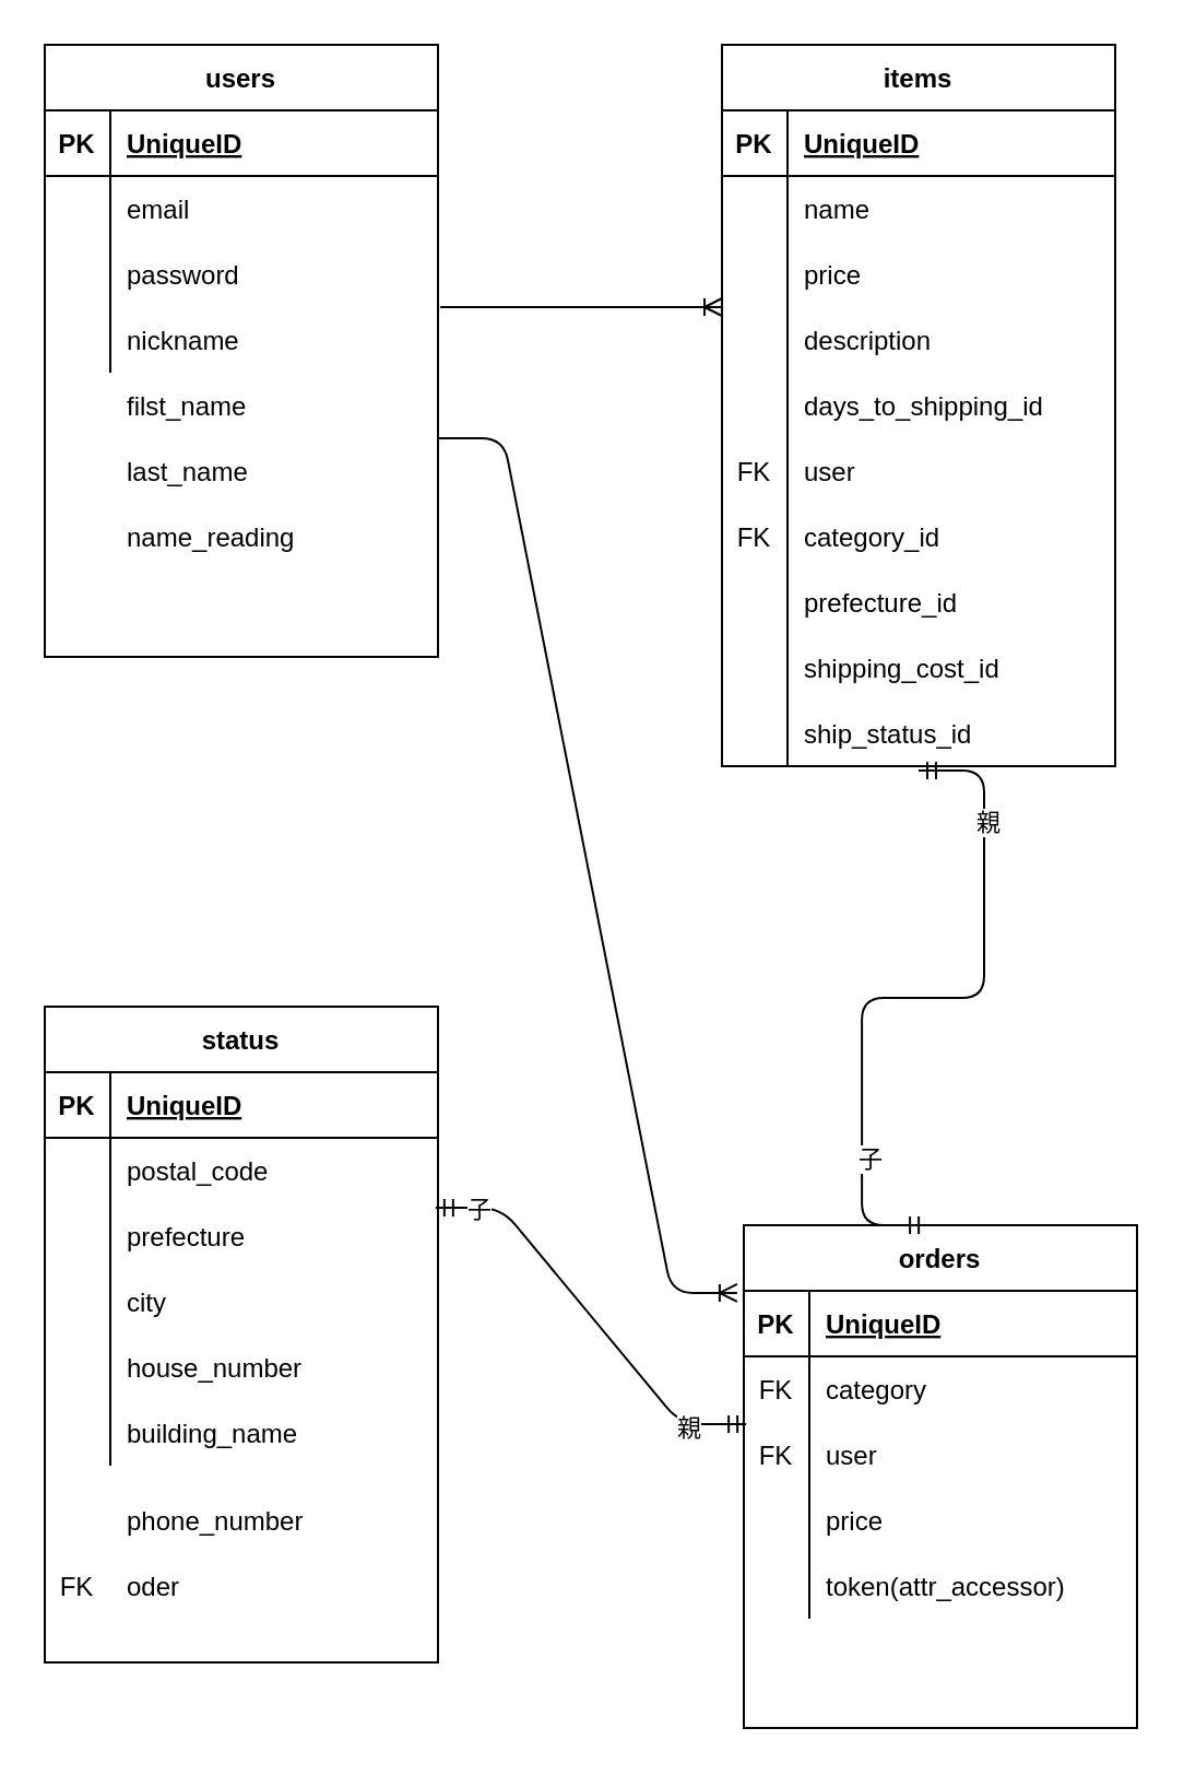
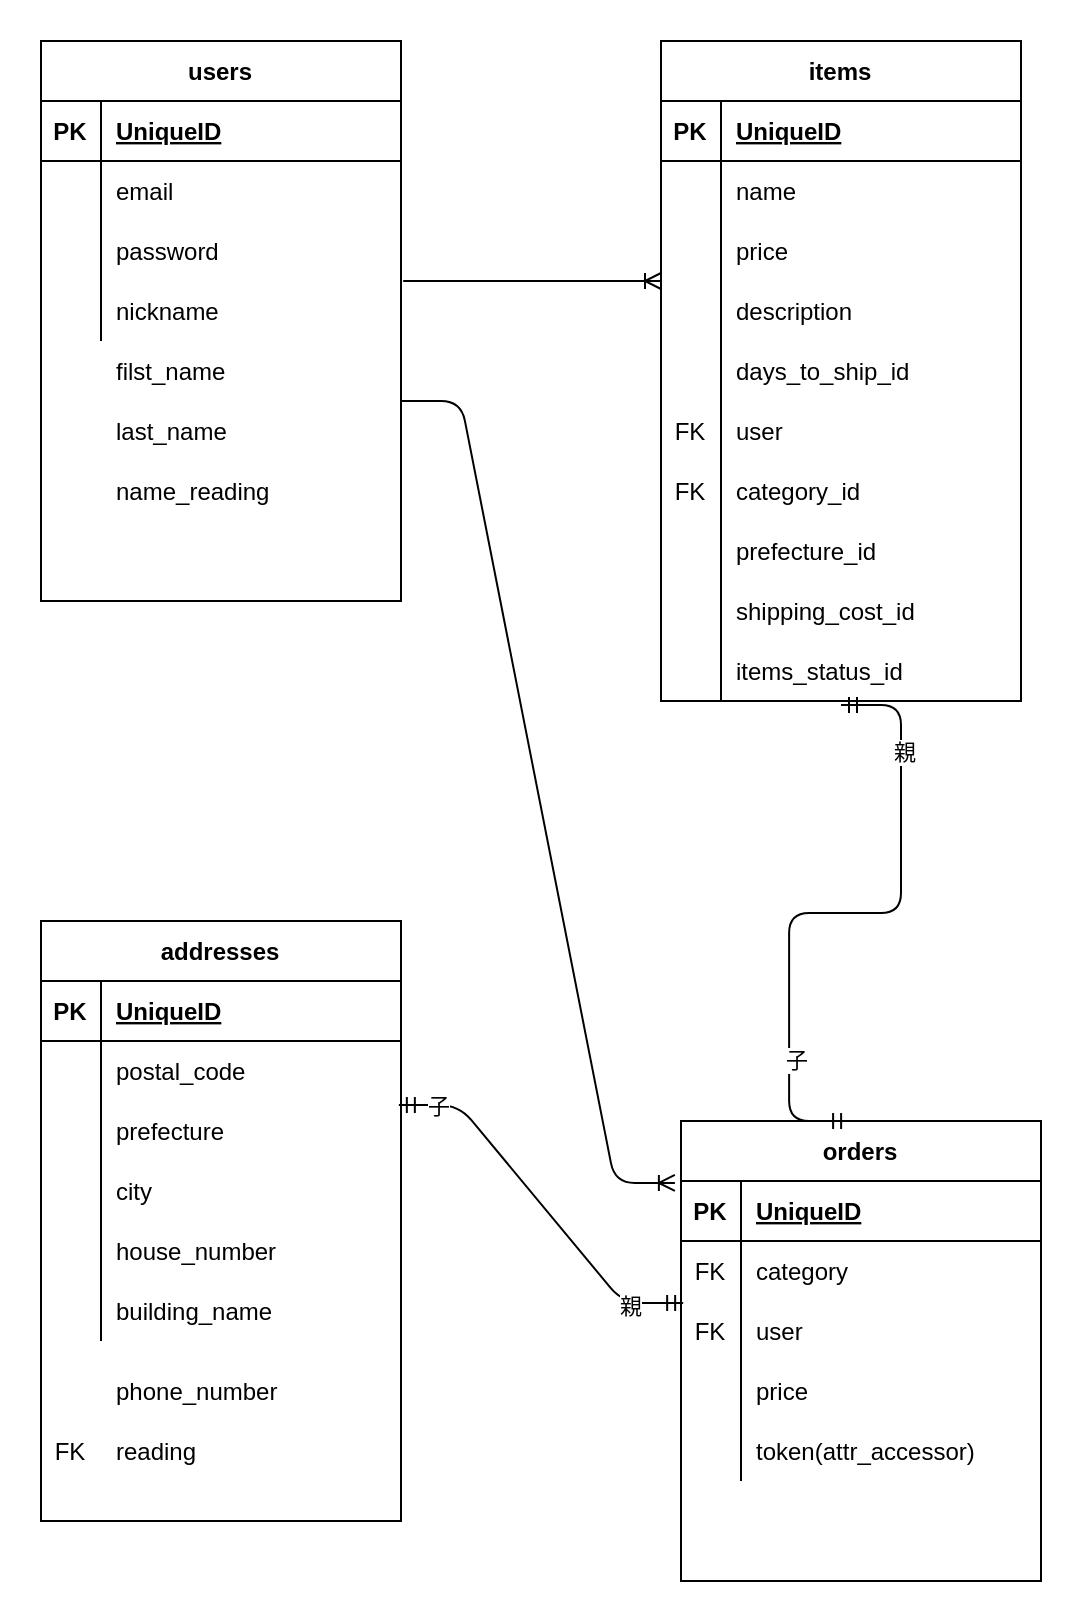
- <mxCell id="33" value="days_to_shipping_id" style="shape=partialRectangle;connectable=0;fillColor=none;top=0;left=0;bottom=0;right=0;align=left;spacingLeft=6;overflow=hidden;" parent="31" vertex="1"><mxGeometry x="30" width="150" height="30" as="geometry" /></mxCell>
+ <mxCell id="33" value="days_to_ship_id" style="shape=partialRectangle;connectable=0;fillColor=none;top=0;left=0;bottom=0;right=0;align=left;spacingLeft=6;overflow=hidden;" parent="31" vertex="1"><mxGeometry x="30" width="150" height="30" as="geometry" /></mxCell>
- <mxCell id="48" value="ship_status_id" style="shape=partialRectangle;connectable=0;fillColor=none;top=0;left=0;bottom=0;right=0;align=left;spacingLeft=6;overflow=hidden;" parent="46" vertex="1"><mxGeometry x="30" width="150" height="30" as="geometry" /></mxCell>
+ <mxCell id="48" value="items_status_id" style="shape=partialRectangle;connectable=0;fillColor=none;top=0;left=0;bottom=0;right=0;align=left;spacingLeft=6;overflow=hidden;" parent="46" vertex="1"><mxGeometry x="30" width="150" height="30" as="geometry" /></mxCell>
- <mxCell id="66" value="status" style="shape=table;startSize=30;container=1;collapsible=1;childLayout=tableLayout;fixedRows=1;rowLines=0;fontStyle=1;align=center;resizeLast=1;" parent="1" vertex="1"><mxGeometry x="20" y="460" width="180" height="300" as="geometry" /></mxCell>
+ <mxCell id="66" value="addresses" style="shape=table;startSize=30;container=1;collapsible=1;childLayout=tableLayout;fixedRows=1;rowLines=0;fontStyle=1;align=center;resizeLast=1;" parent="1" vertex="1"><mxGeometry x="20" y="460" width="180" height="300" as="geometry" /></mxCell>
- <mxCell id="95" value="oder" style="shape=partialRectangle;connectable=0;fillColor=none;top=0;left=0;bottom=0;right=0;align=left;spacingLeft=6;fontStyle=0;overflow=hidden;" parent="93" vertex="1"><mxGeometry x="30" width="150" height="30" as="geometry" /></mxCell>
+ <mxCell id="95" value="reading" style="shape=partialRectangle;connectable=0;fillColor=none;top=0;left=0;bottom=0;right=0;align=left;spacingLeft=6;fontStyle=0;overflow=hidden;" parent="93" vertex="1"><mxGeometry x="30" width="150" height="30" as="geometry" /></mxCell>
